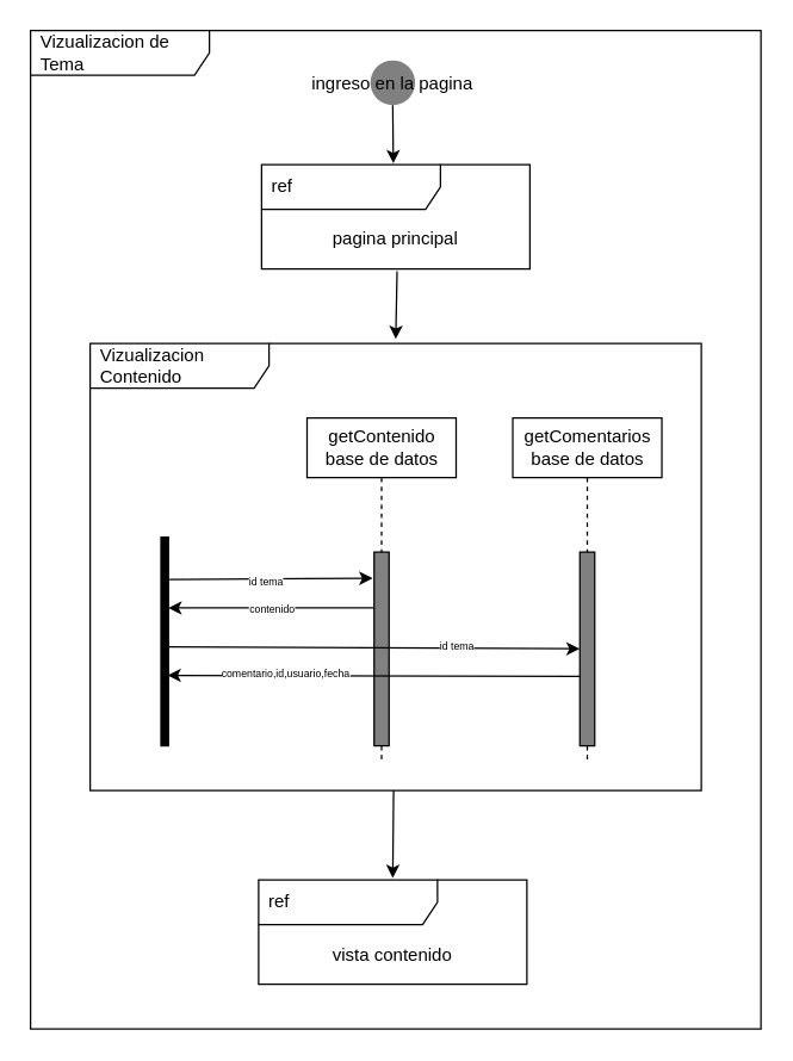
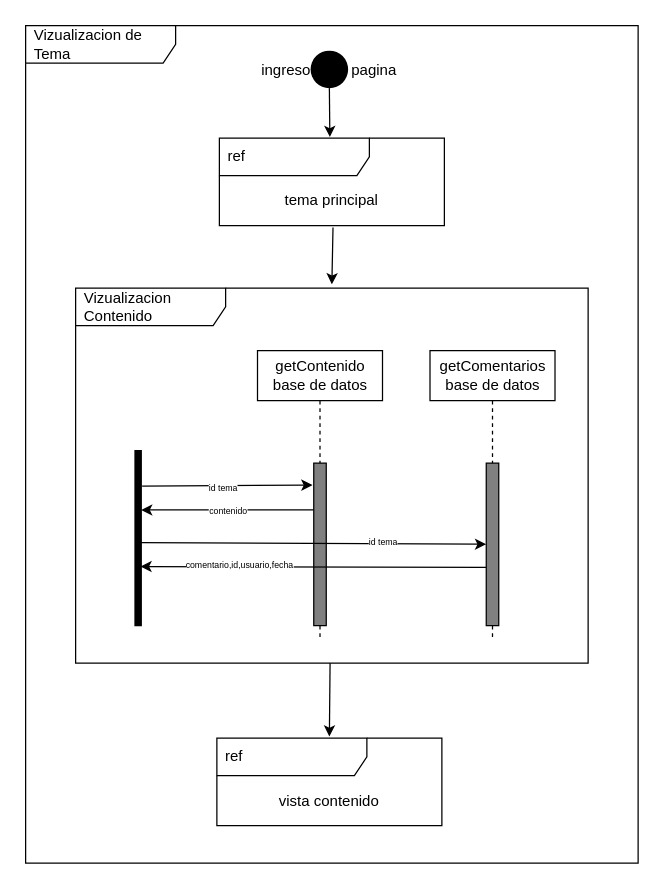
- <mxCell id="6" value="ingreso en la pagina" style="ellipse;strokeColor=none;fillColor=#808080;" vertex="1" parent="1"><mxGeometry x="248" y="40" width="30" height="30" as="geometry" /></mxCell>
+ <mxCell id="6" value="ingreso en la pagina" style="ellipse;strokeColor=none;fillColor=#000000;" vertex="1" parent="1"><mxGeometry x="248" y="40" width="30" height="30" as="geometry" /></mxCell>
- <mxCell id="8" value="pagina principal" style="text;html=1;strokeColor=none;fillColor=none;align=center;verticalAlign=middle;whiteSpace=wrap;rounded=0;" vertex="1" parent="1"><mxGeometry x="185" y="145" width="160" height="30" as="geometry" /></mxCell>
+ <mxCell id="8" value="tema principal" style="text;html=1;strokeColor=none;fillColor=none;align=center;verticalAlign=middle;whiteSpace=wrap;rounded=0;" vertex="1" parent="1"><mxGeometry x="185" y="145" width="160" height="30" as="geometry" /></mxCell>
